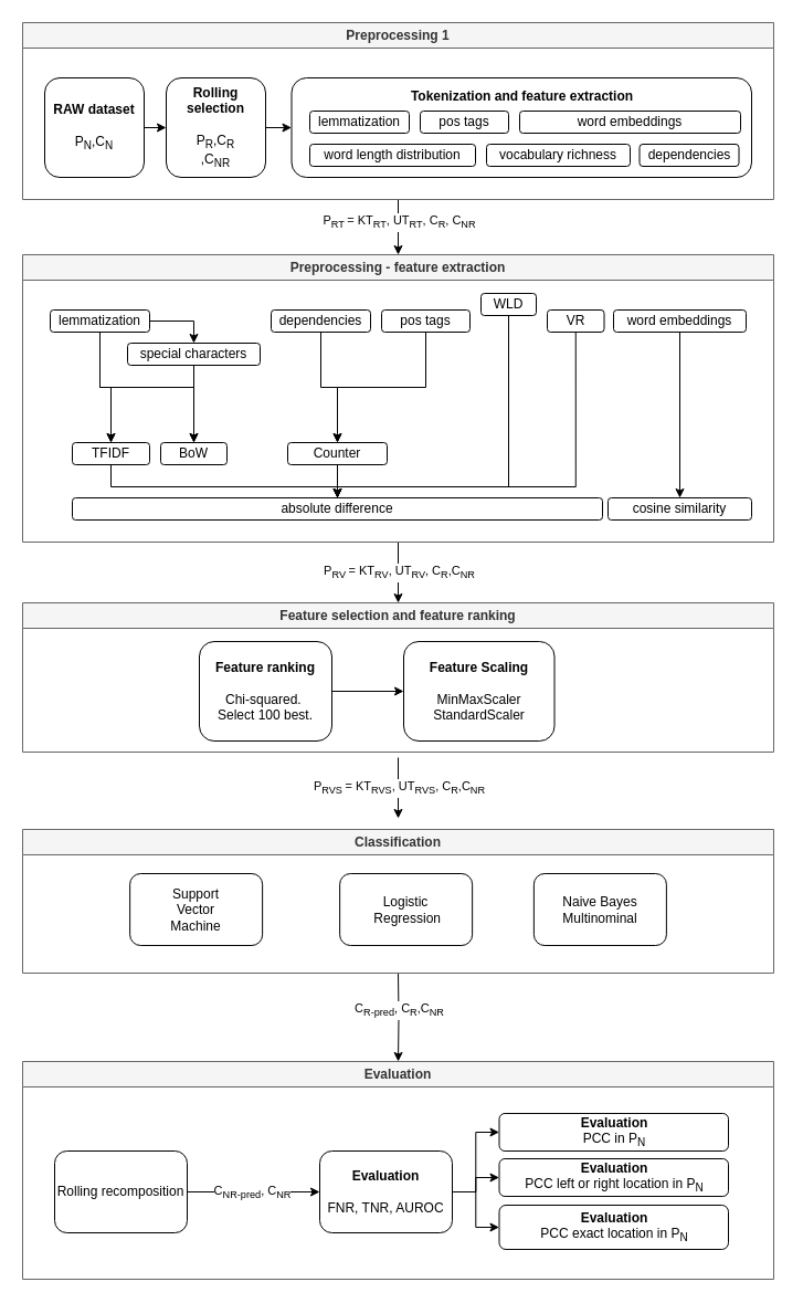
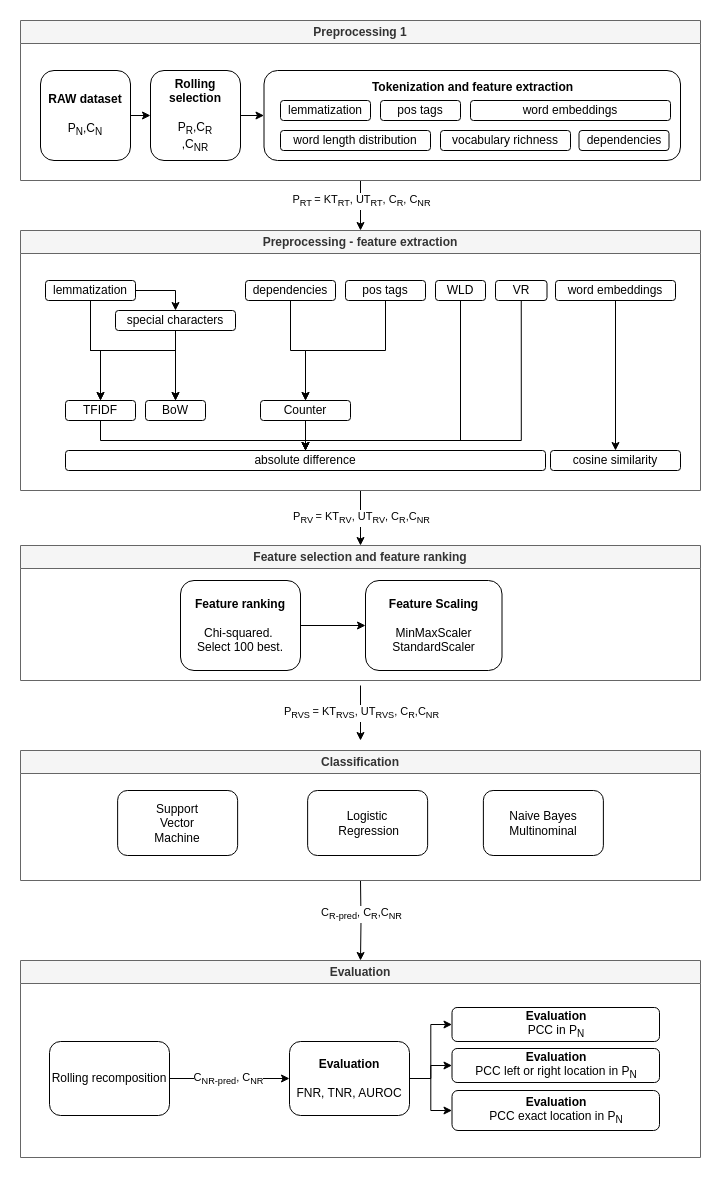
- <mxCell id="31" value="WLD" style="rounded=1;whiteSpace=wrap;html=1;" vertex="1" parent="17"><mxGeometry x="415" y="35" width="50" height="20" as="geometry" /></mxCell>
+ <mxCell id="31" value="WLD" style="rounded=1;whiteSpace=wrap;html=1;" vertex="1" parent="17"><mxGeometry x="415" y="50" width="50" height="20" as="geometry" /></mxCell>
